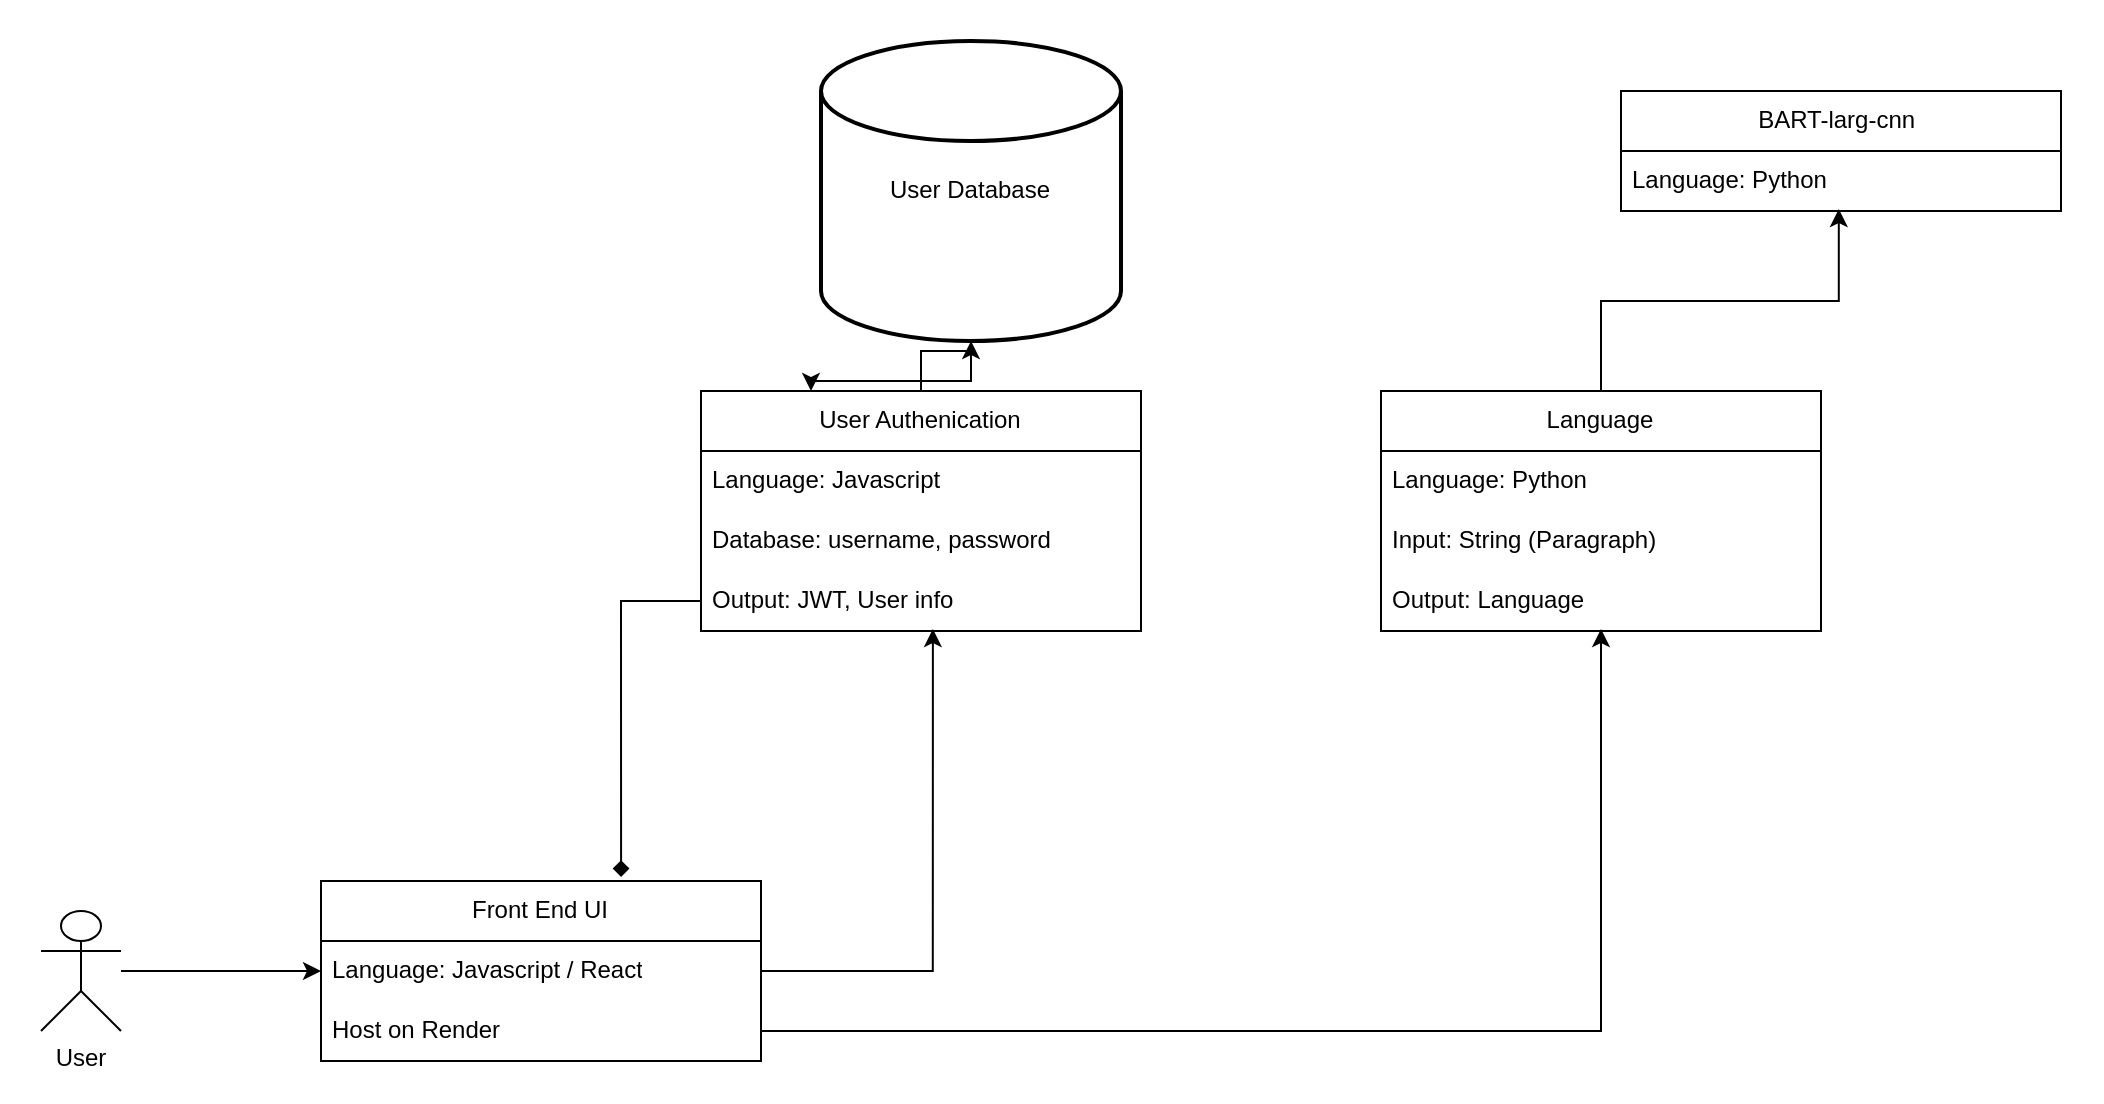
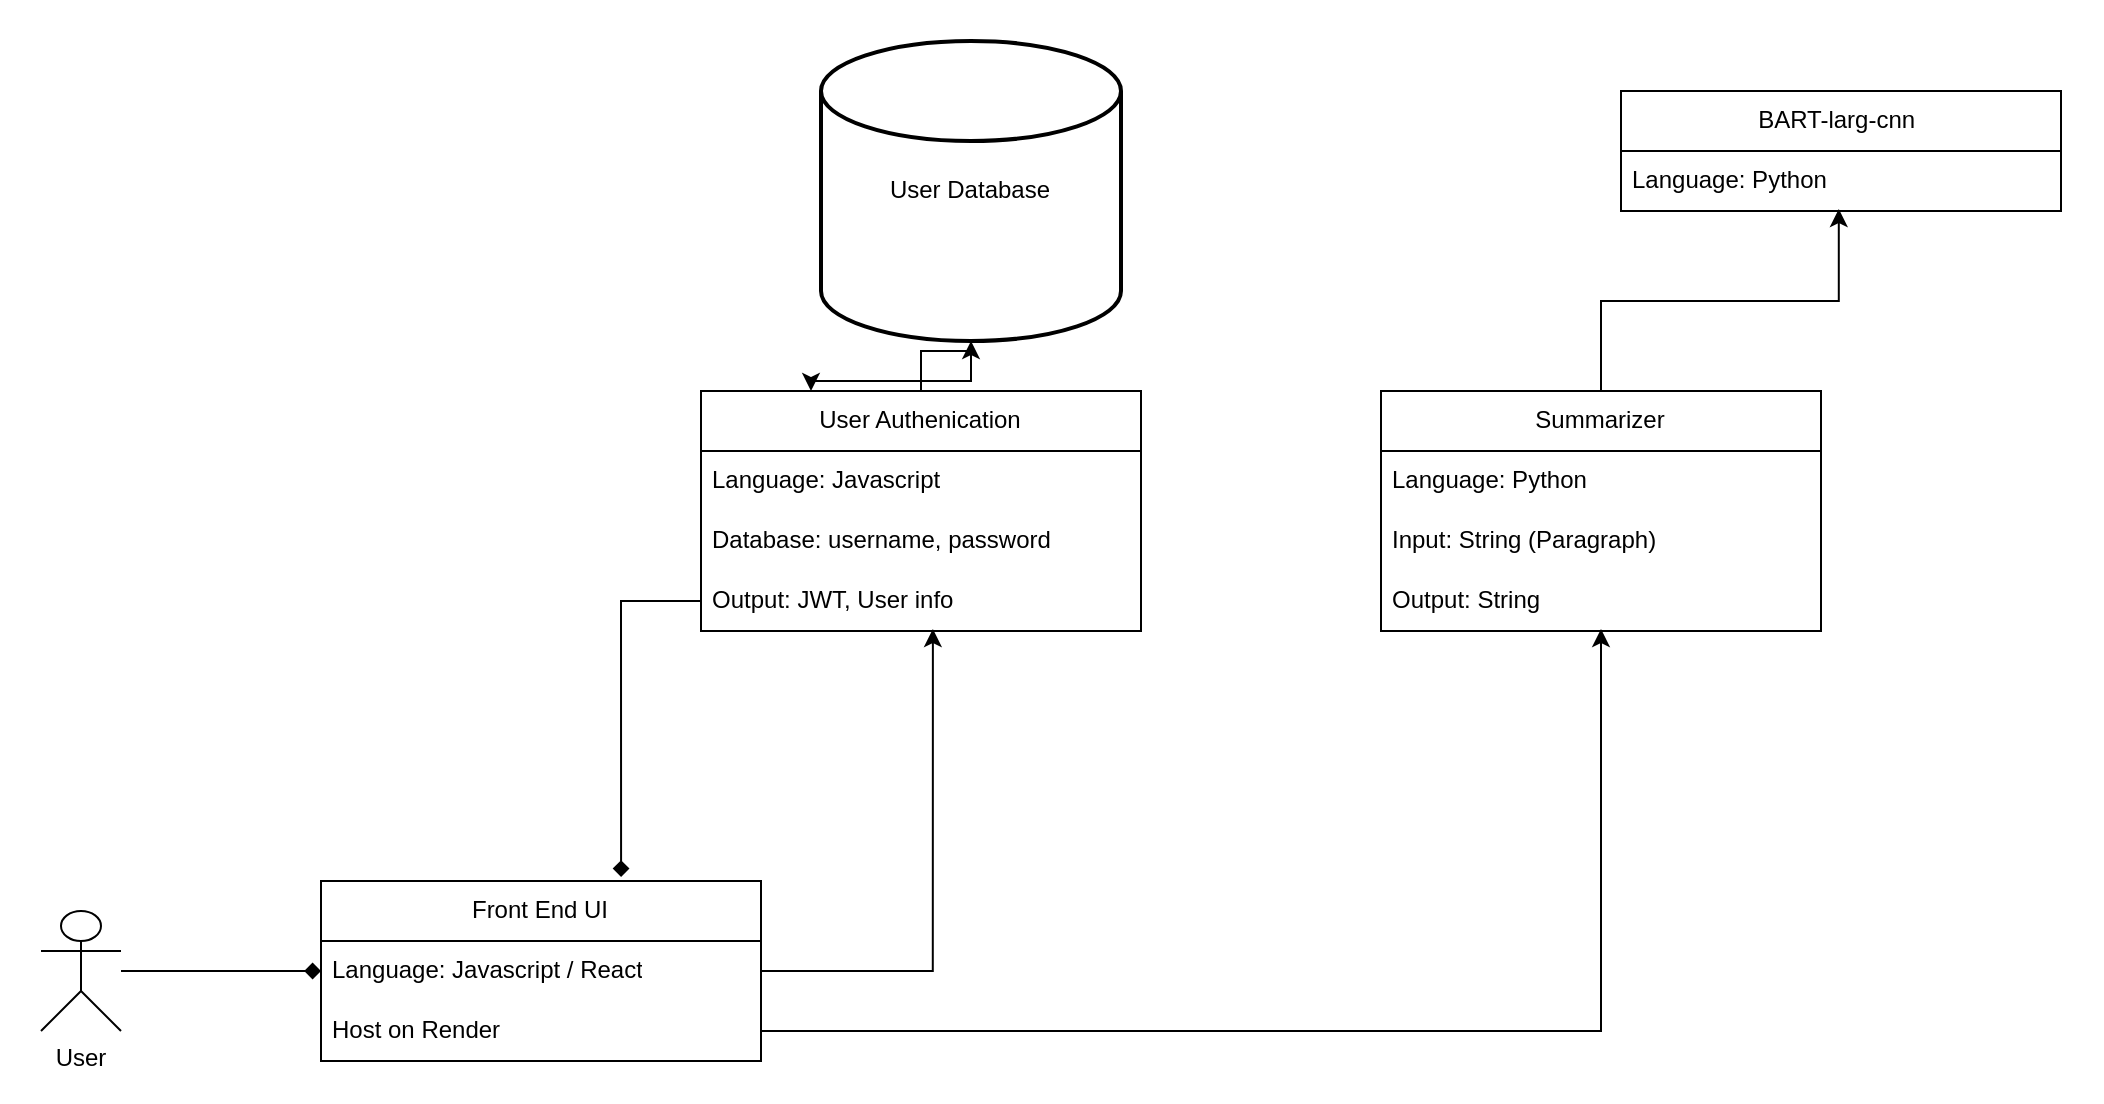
- <mxCell id="2" value="Language" style="swimlane;fontStyle=0;childLayout=stackLayout;horizontal=1;startSize=30;horizontalStack=0;resizeParent=1;resizeParentMax=0;resizeLast=0;collapsible=1;marginBottom=0;whiteSpace=wrap;html=1;" vertex="1" parent="1"><mxGeometry x="690" y="195" width="220" height="120" as="geometry" /></mxCell>
+ <mxCell id="2" value="Summarizer" style="swimlane;fontStyle=0;childLayout=stackLayout;horizontal=1;startSize=30;horizontalStack=0;resizeParent=1;resizeParentMax=0;resizeLast=0;collapsible=1;marginBottom=0;whiteSpace=wrap;html=1;" vertex="1" parent="1"><mxGeometry x="690" y="195" width="220" height="120" as="geometry" /></mxCell>
- <mxCell id="5" value="Output: Language" style="text;strokeColor=none;fillColor=none;align=left;verticalAlign=middle;spacingLeft=4;spacingRight=4;overflow=hidden;points=[[0,0.5],[1,0.5]];portConstraint=eastwest;rotatable=0;whiteSpace=wrap;html=1;" vertex="1" parent="2"><mxGeometry y="90" width="220" height="30" as="geometry" /></mxCell>
+ <mxCell id="5" value="Output: String" style="text;strokeColor=none;fillColor=none;align=left;verticalAlign=middle;spacingLeft=4;spacingRight=4;overflow=hidden;points=[[0,0.5],[1,0.5]];portConstraint=eastwest;rotatable=0;whiteSpace=wrap;html=1;" vertex="1" parent="2"><mxGeometry y="90" width="220" height="30" as="geometry" /></mxCell>
- <mxCell id="10" style="edgeStyle=orthogonalEdgeStyle;rounded=0;orthogonalLoop=1;jettySize=auto;html=1;entryX=0;entryY=0.5;entryDx=0;entryDy=0;" edge="1" parent="1" source="11" target="13"><mxGeometry relative="1" as="geometry" /></mxCell>
+ <mxCell id="10" style="edgeStyle=orthogonalEdgeStyle;rounded=0;orthogonalLoop=1;jettySize=auto;html=1;entryX=0;entryY=0.5;entryDx=0;entryDy=0;endArrow=diamond;" edge="1" parent="1" source="11" target="13"><mxGeometry relative="1" as="geometry" /></mxCell>
